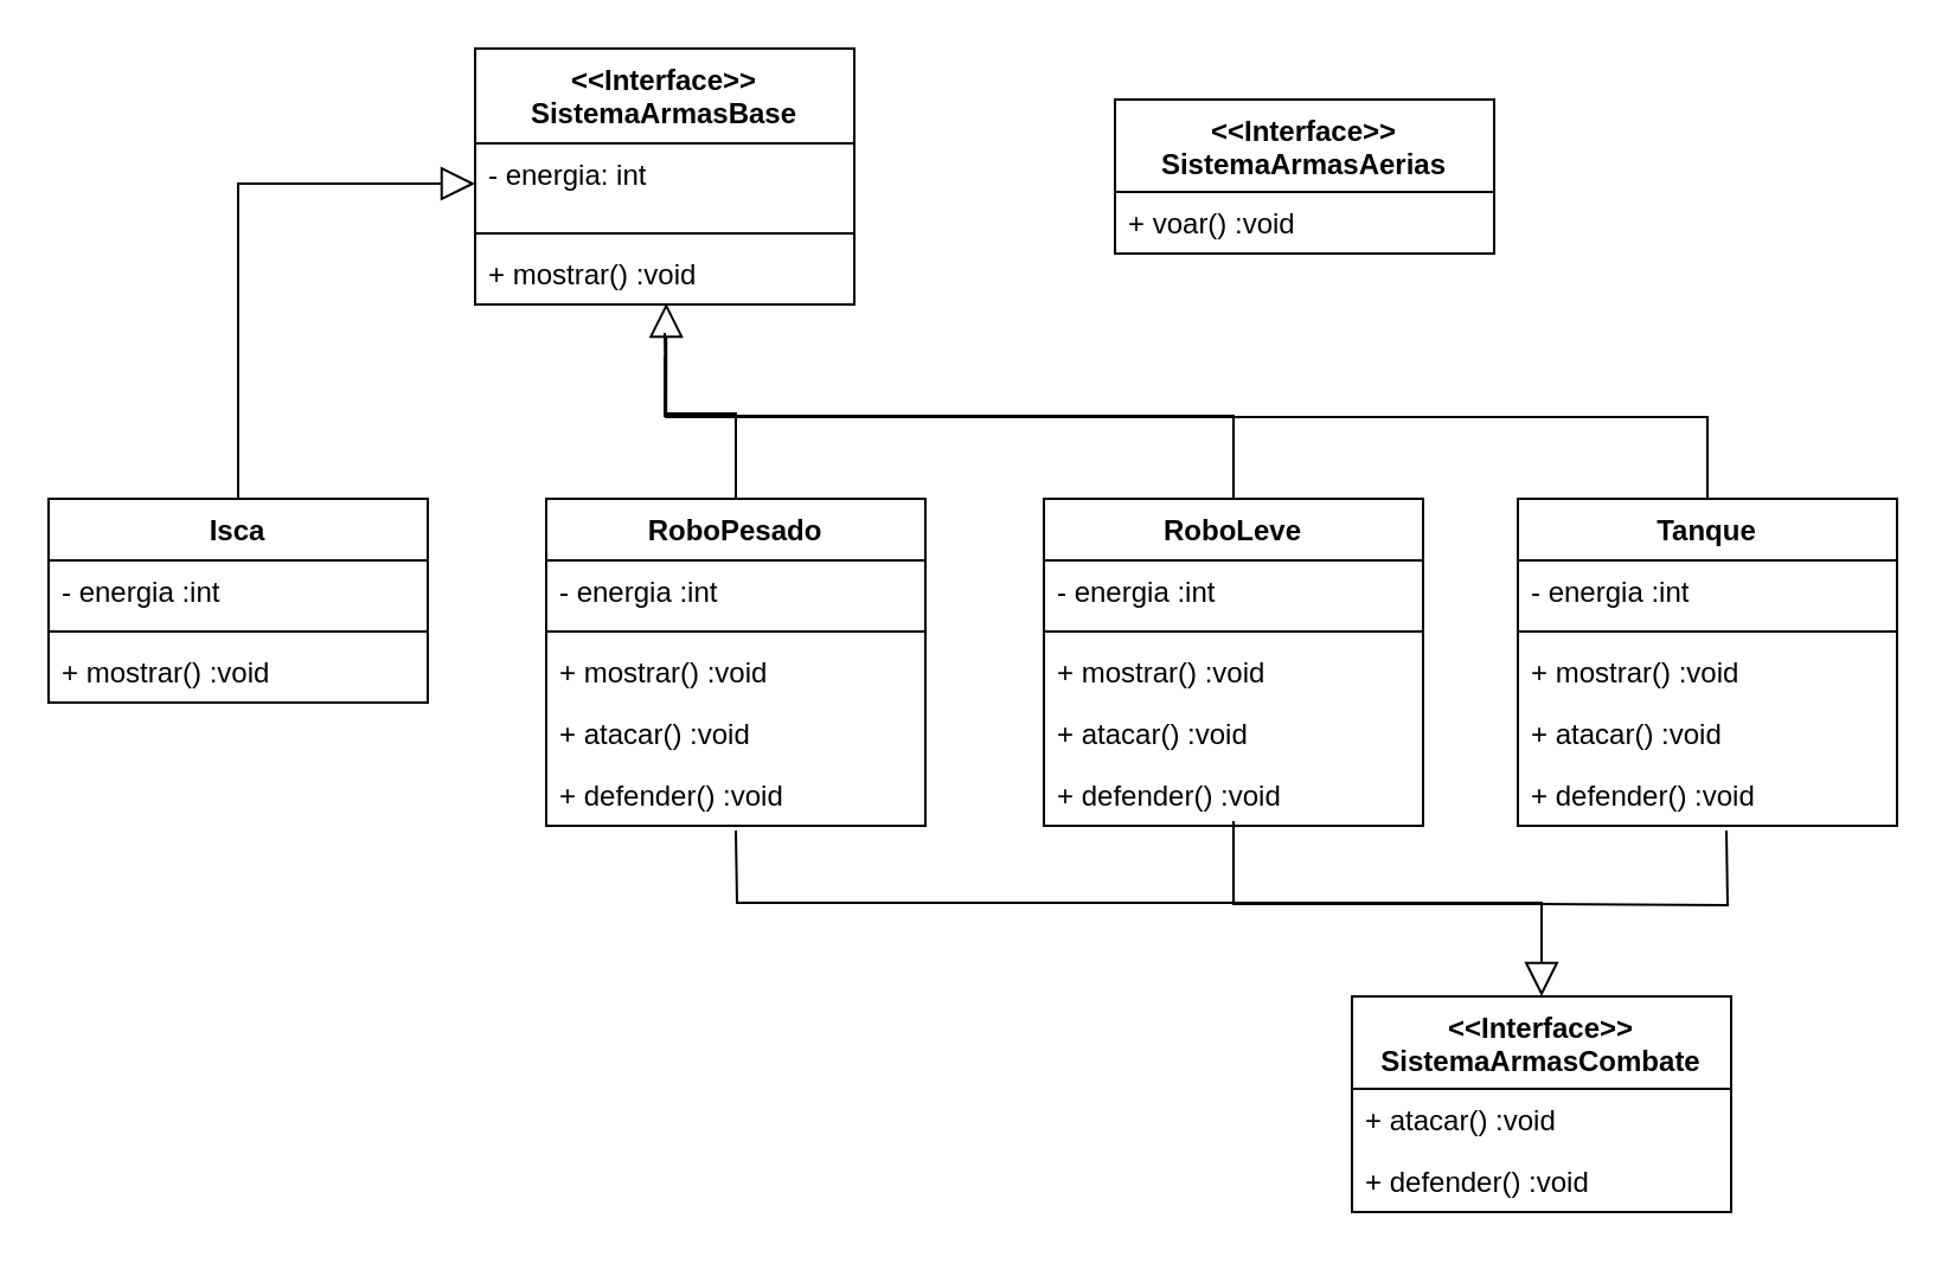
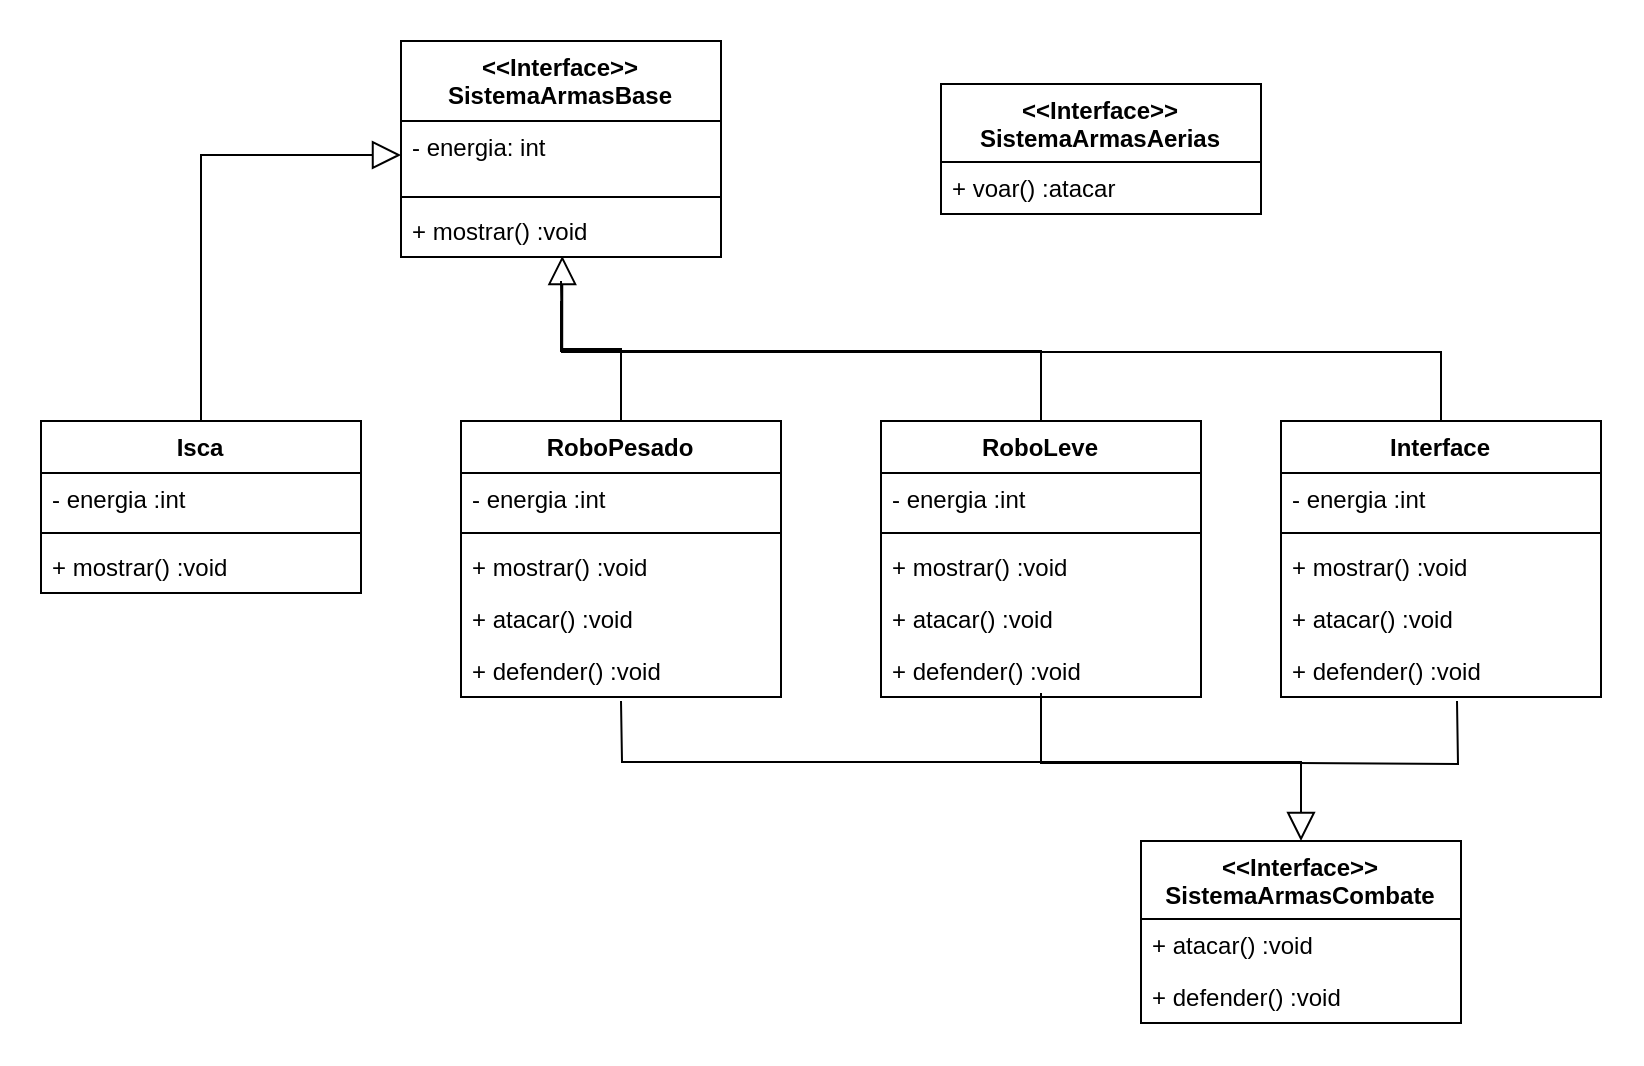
- <mxCell id="13" value="+ voar() :void" style="text;strokeColor=none;fillColor=none;align=left;verticalAlign=top;spacingLeft=4;spacingRight=4;overflow=hidden;rotatable=0;points=[[0,0.5],[1,0.5]];portConstraint=eastwest;" vertex="1" parent="12"><mxGeometry y="39" width="160" height="26" as="geometry" /></mxCell>
+ <mxCell id="13" value="+ voar() :atacar" style="text;strokeColor=none;fillColor=none;align=left;verticalAlign=top;spacingLeft=4;spacingRight=4;overflow=hidden;rotatable=0;points=[[0,0.5],[1,0.5]];portConstraint=eastwest;" vertex="1" parent="12"><mxGeometry y="39" width="160" height="26" as="geometry" /></mxCell>
- <mxCell id="34" value="Tanque" style="swimlane;fontStyle=1;align=center;verticalAlign=top;childLayout=stackLayout;horizontal=1;startSize=26;horizontalStack=0;resizeParent=1;resizeParentMax=0;resizeLast=0;collapsible=1;marginBottom=0;" vertex="1" parent="1"><mxGeometry x="640" y="210" width="160" height="138" as="geometry" /></mxCell>
+ <mxCell id="34" value="Interface" style="swimlane;fontStyle=1;align=center;verticalAlign=top;childLayout=stackLayout;horizontal=1;startSize=26;horizontalStack=0;resizeParent=1;resizeParentMax=0;resizeLast=0;collapsible=1;marginBottom=0;" vertex="1" parent="1"><mxGeometry x="640" y="210" width="160" height="138" as="geometry" /></mxCell>
